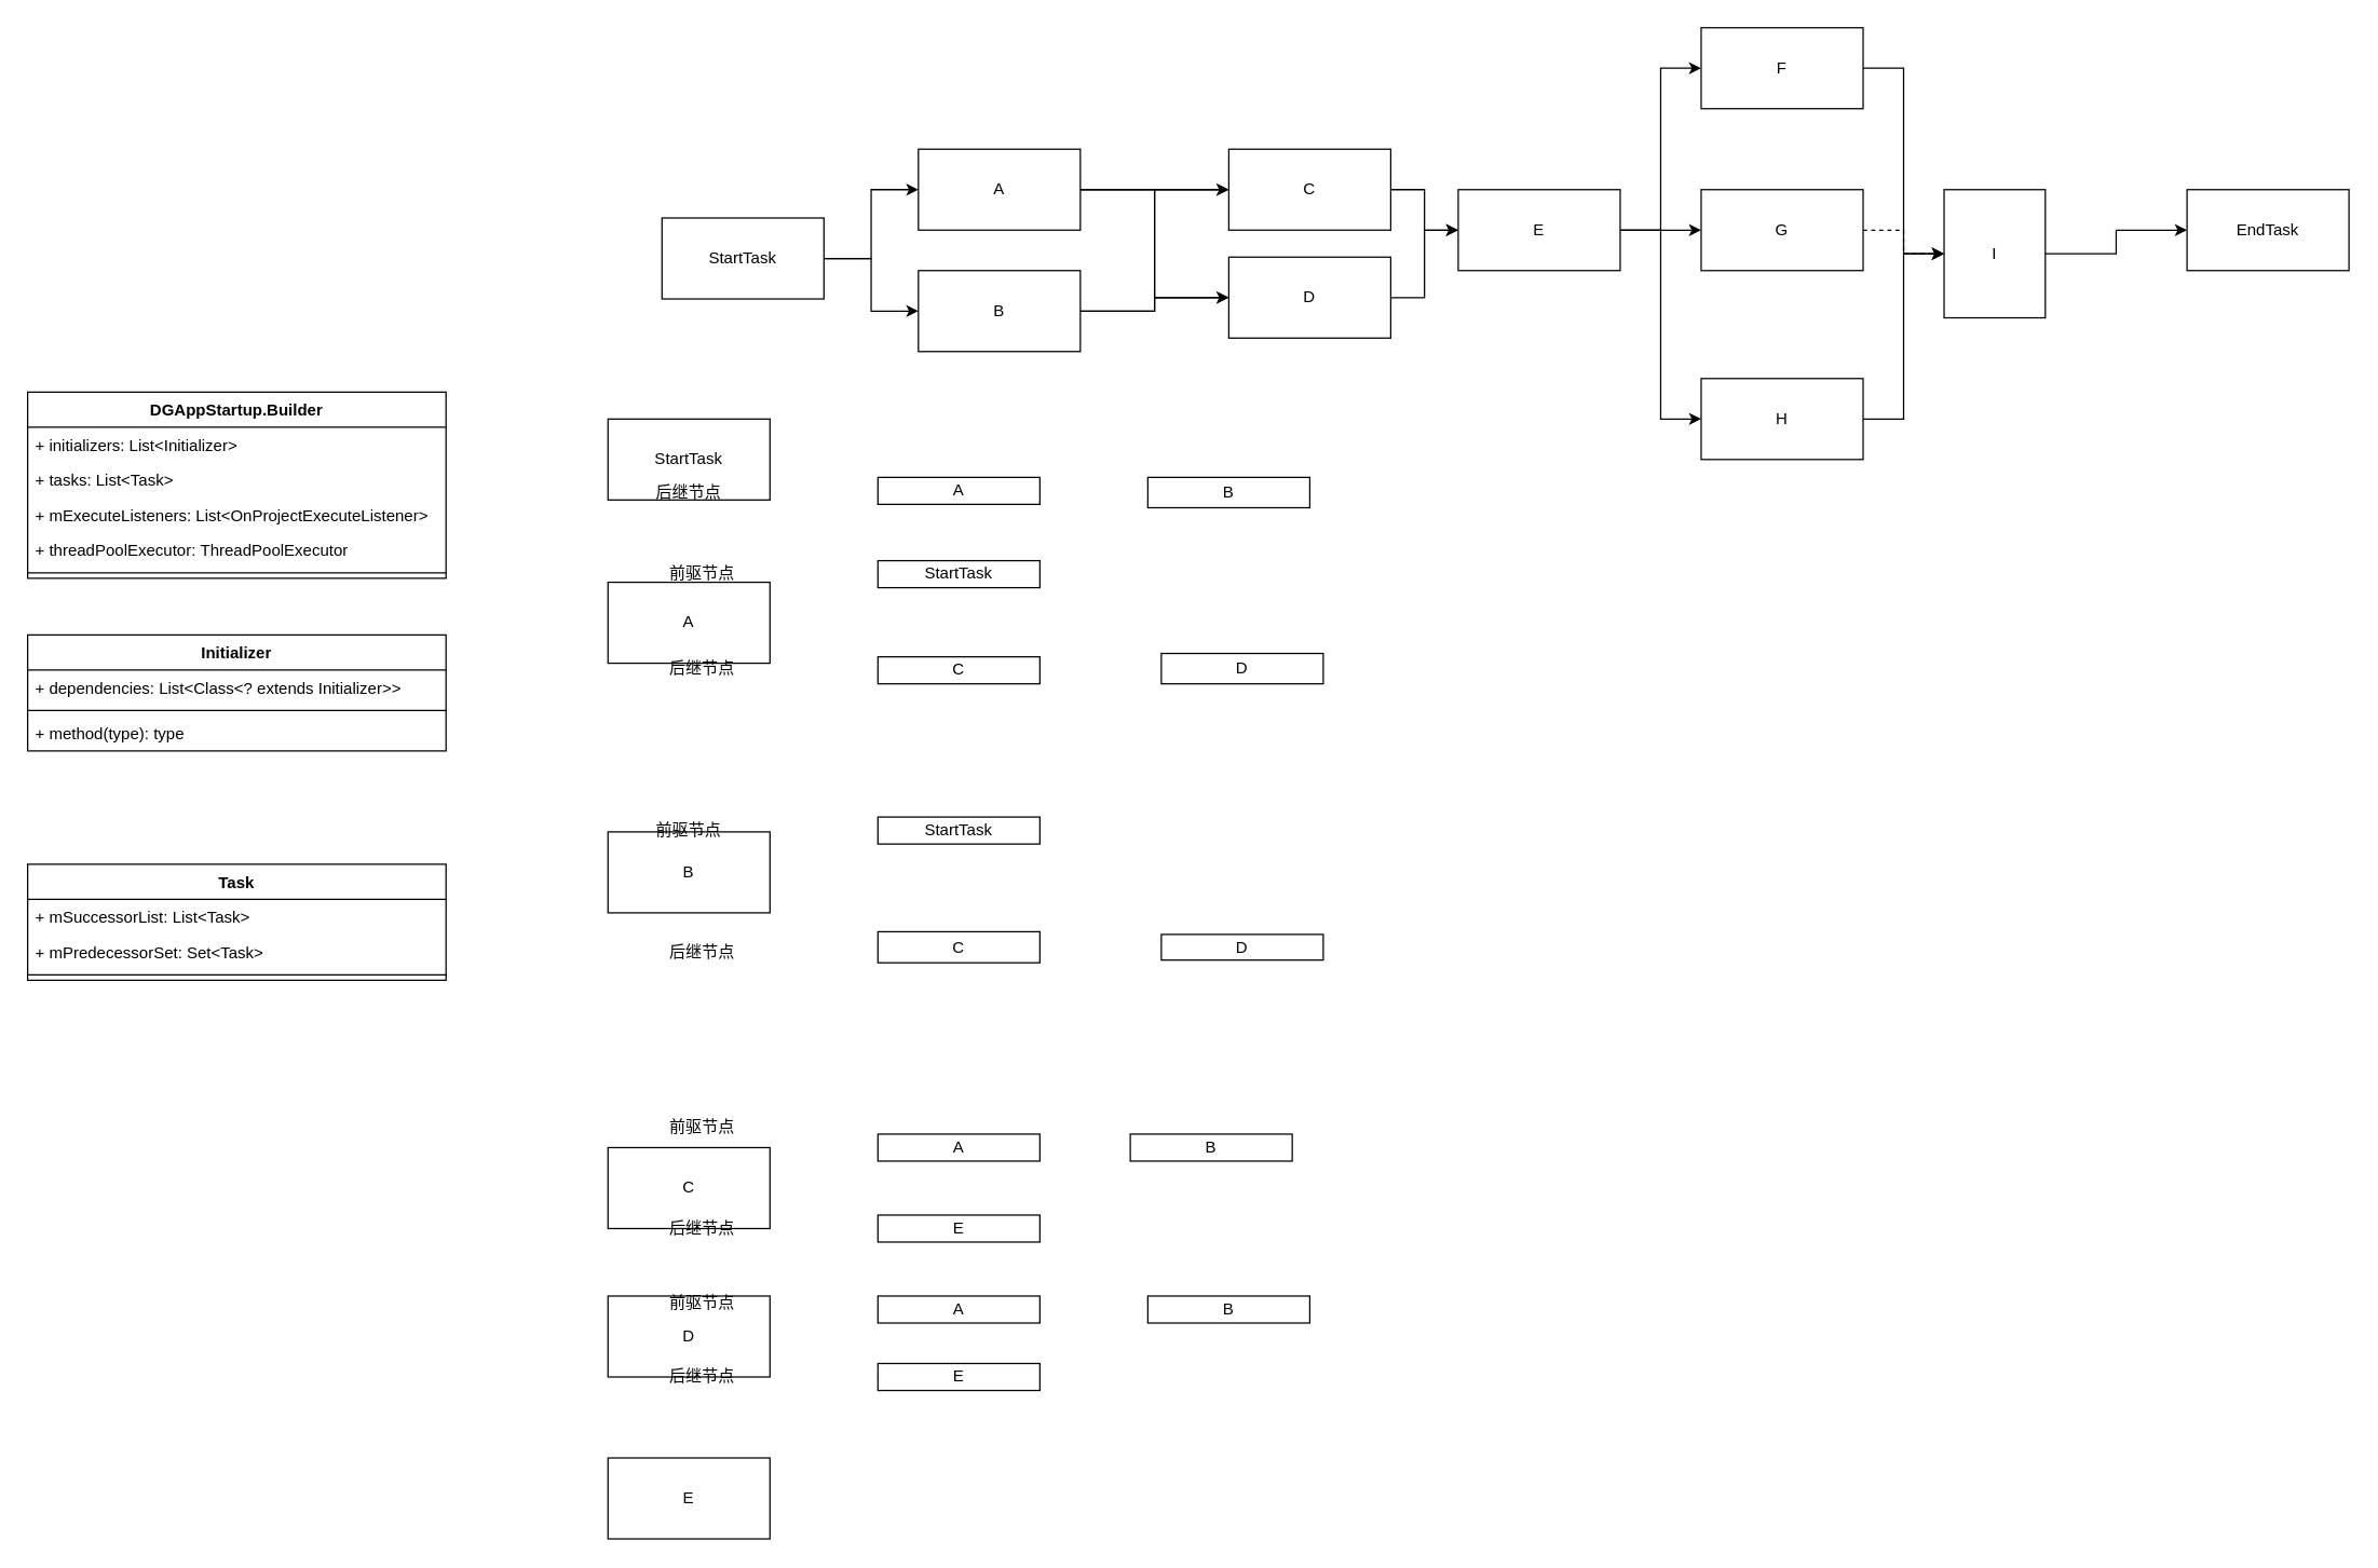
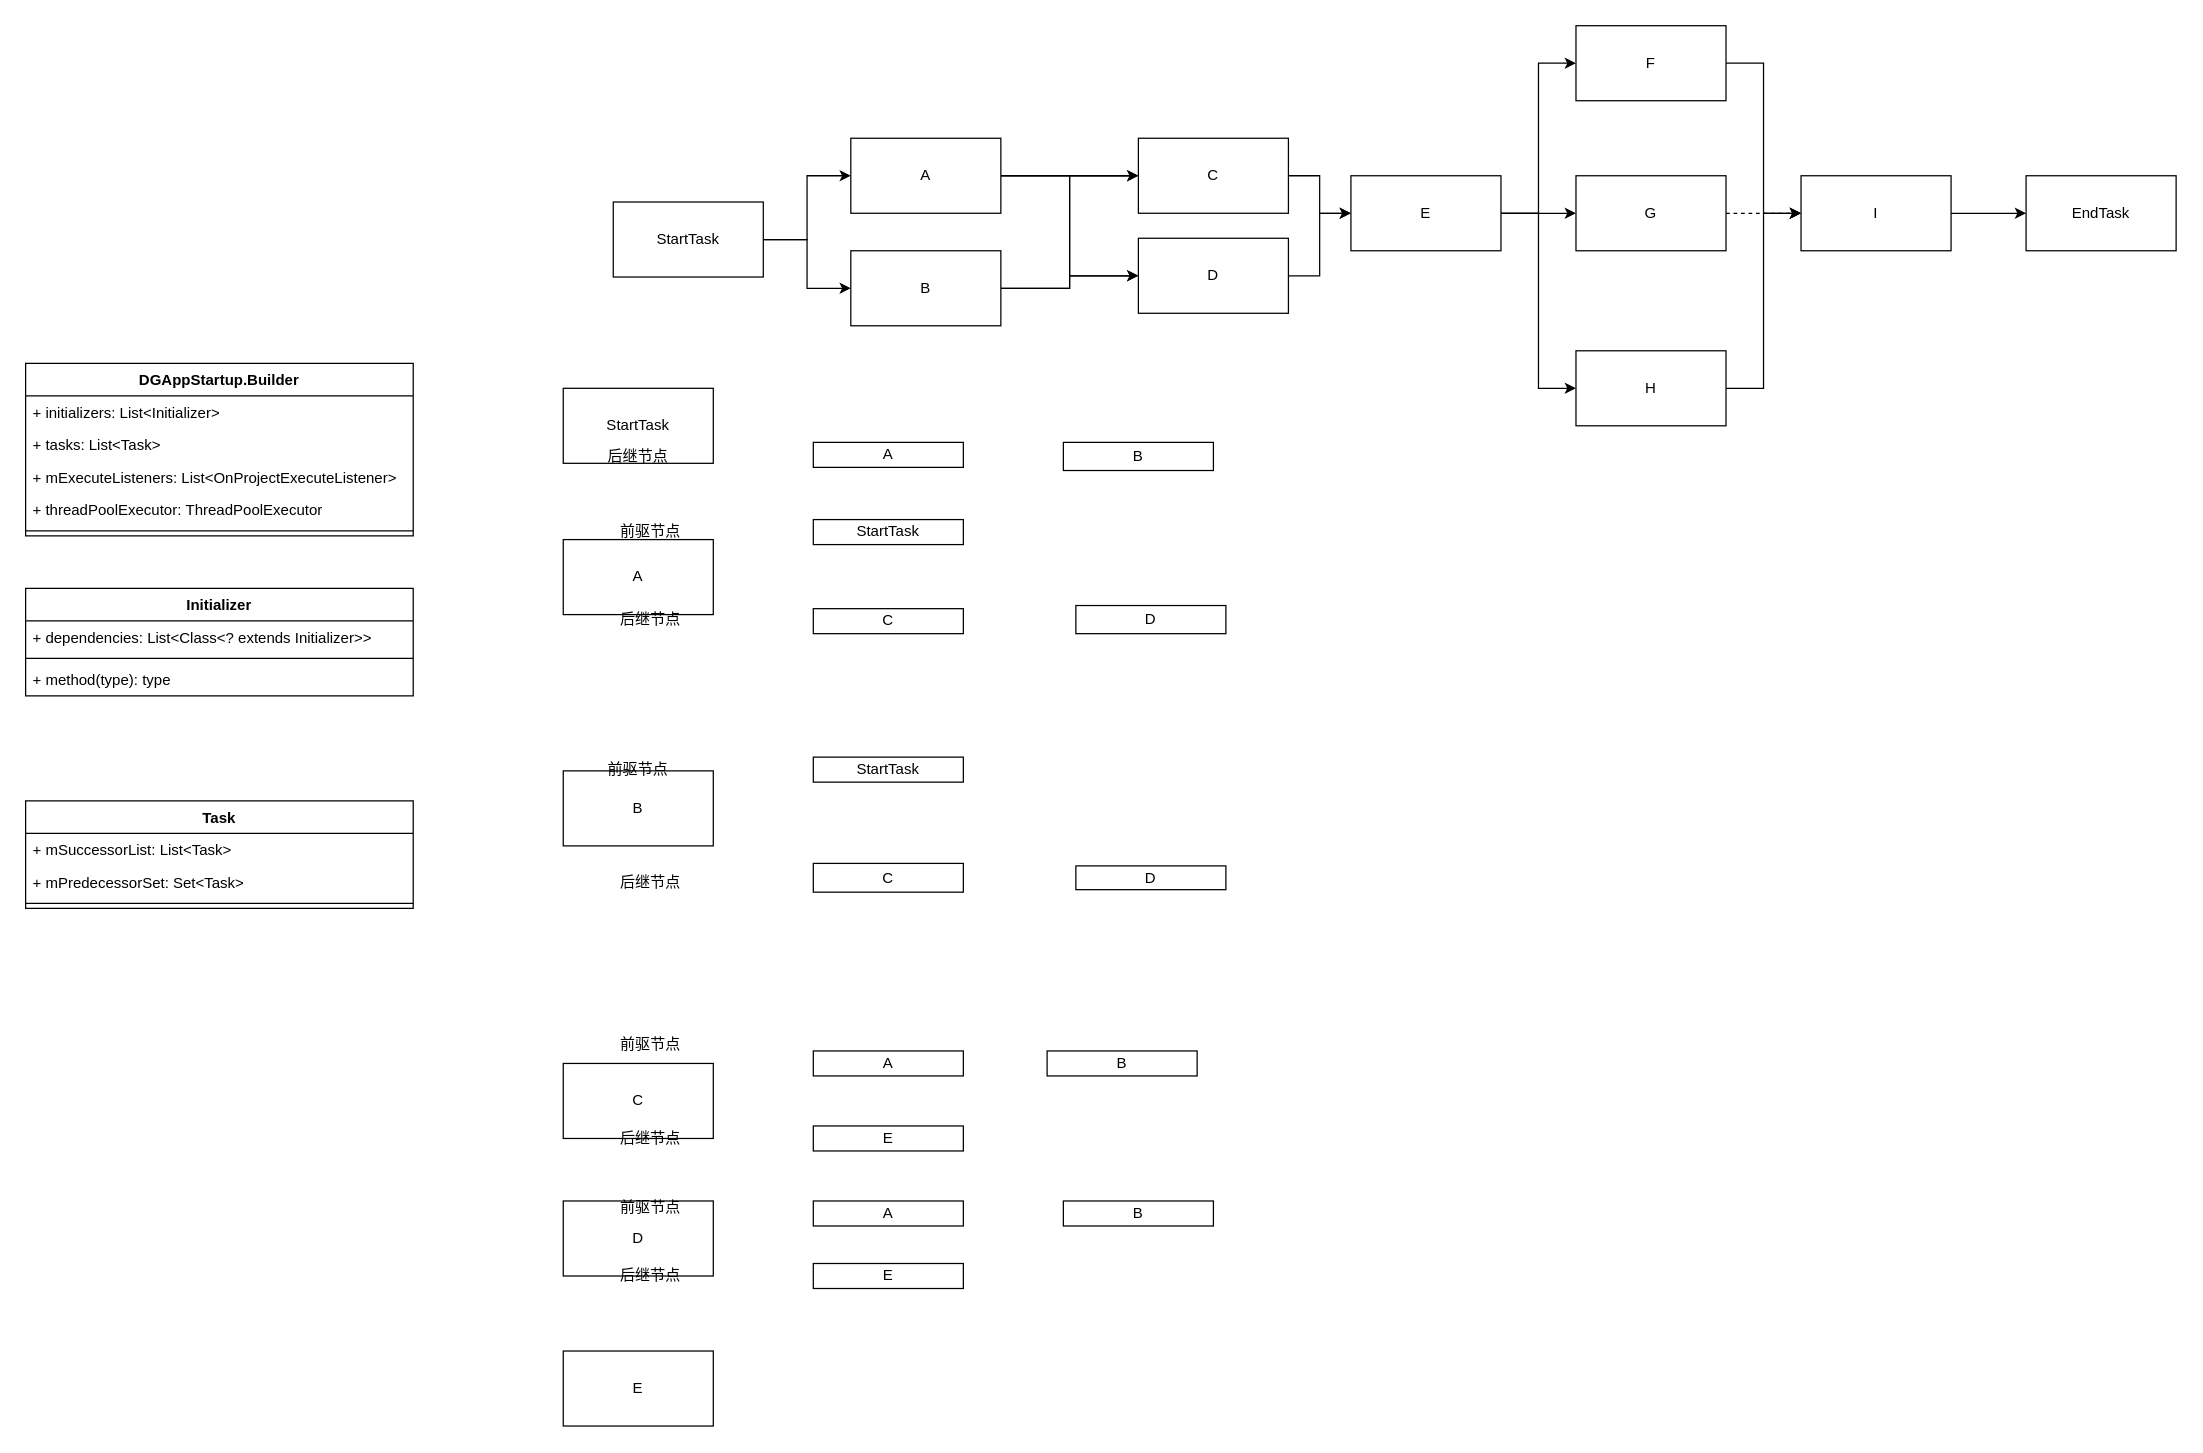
- <mxCell id="33" value="I" style="rounded=0;whiteSpace=wrap;html=1;fontColor=default;strokeColor=default;fillColor=default;labelBackgroundColor=default;" parent="1" vertex="1"><mxGeometry x="1440" y="140" width="75" height="95" as="geometry" /></mxCell>
+ <mxCell id="33" value="I" style="rounded=0;whiteSpace=wrap;html=1;fontColor=default;strokeColor=default;fillColor=default;labelBackgroundColor=default;" parent="1" vertex="1"><mxGeometry x="1440" y="140" width="120" height="60" as="geometry" /></mxCell>
